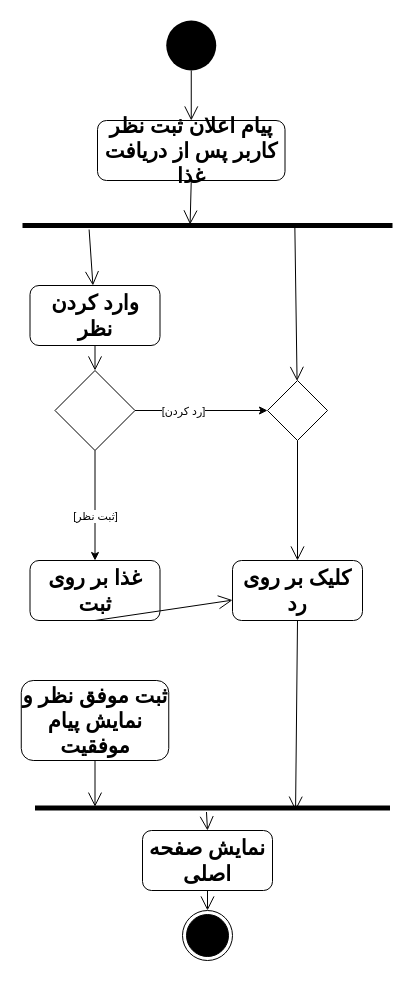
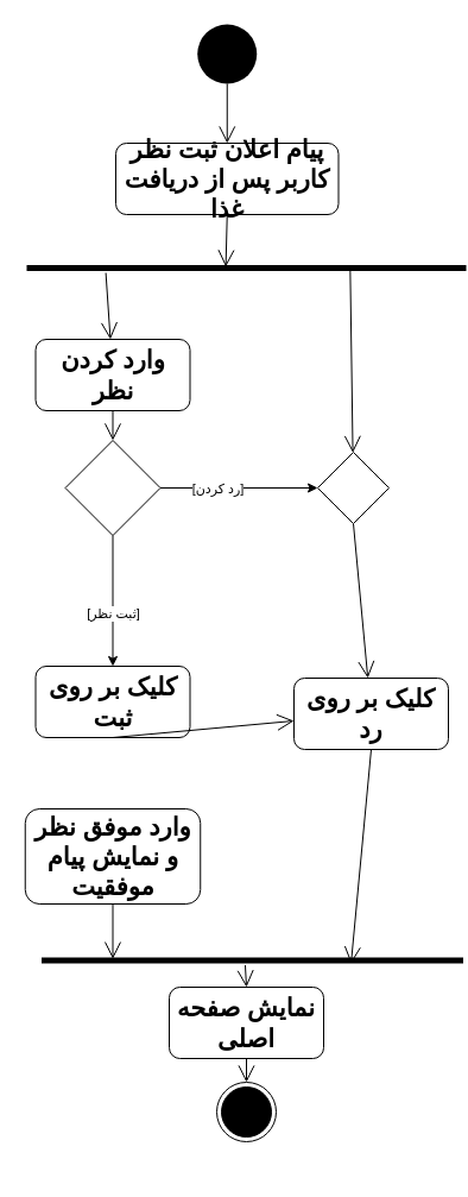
- <mxCell id="5" value="غذا بر روی ثبت" style="shape=rect;html=1;rounded=1;whiteSpace=wrap;align=center;fontSize=21;fontStyle=1;" parent="1" vertex="1"><mxGeometry x="29.5" y="560" width="130" height="60" as="geometry" /></mxCell>
+ <mxCell id="5" value="کلیک بر روی ثبت" style="shape=rect;html=1;rounded=1;whiteSpace=wrap;align=center;fontSize=21;fontStyle=1;" parent="1" vertex="1"><mxGeometry x="29.5" y="560" width="130" height="60" as="geometry" /></mxCell>
- <mxCell id="11" value="کلیک بر روی رد" style="shape=rect;html=1;rounded=1;whiteSpace=wrap;align=center;fontSize=21;fontStyle=1" parent="1" vertex="1"><mxGeometry x="232" y="560" width="130" height="60" as="geometry" /></mxCell>
+ <mxCell id="11" value="کلیک بر روی رد" style="shape=rect;html=1;rounded=1;whiteSpace=wrap;align=center;fontSize=21;fontStyle=1" parent="1" vertex="1"><mxGeometry x="247" y="570" width="130" height="60" as="geometry" /></mxCell>
- <mxCell id="19" value="ثبت موفق نظر و نمایش پیام موفقیت" style="shape=rect;html=1;rounded=1;whiteSpace=wrap;align=center;fontSize=21;fontStyle=1" parent="1" vertex="1"><mxGeometry x="20.75" y="680" width="147.5" height="80" as="geometry" /></mxCell>
+ <mxCell id="19" value="وارد موفق نظر و نمایش پیام موفقیت" style="shape=rect;html=1;rounded=1;whiteSpace=wrap;align=center;fontSize=21;fontStyle=1" parent="1" vertex="1"><mxGeometry x="20.75" y="680" width="147.5" height="80" as="geometry" /></mxCell>
